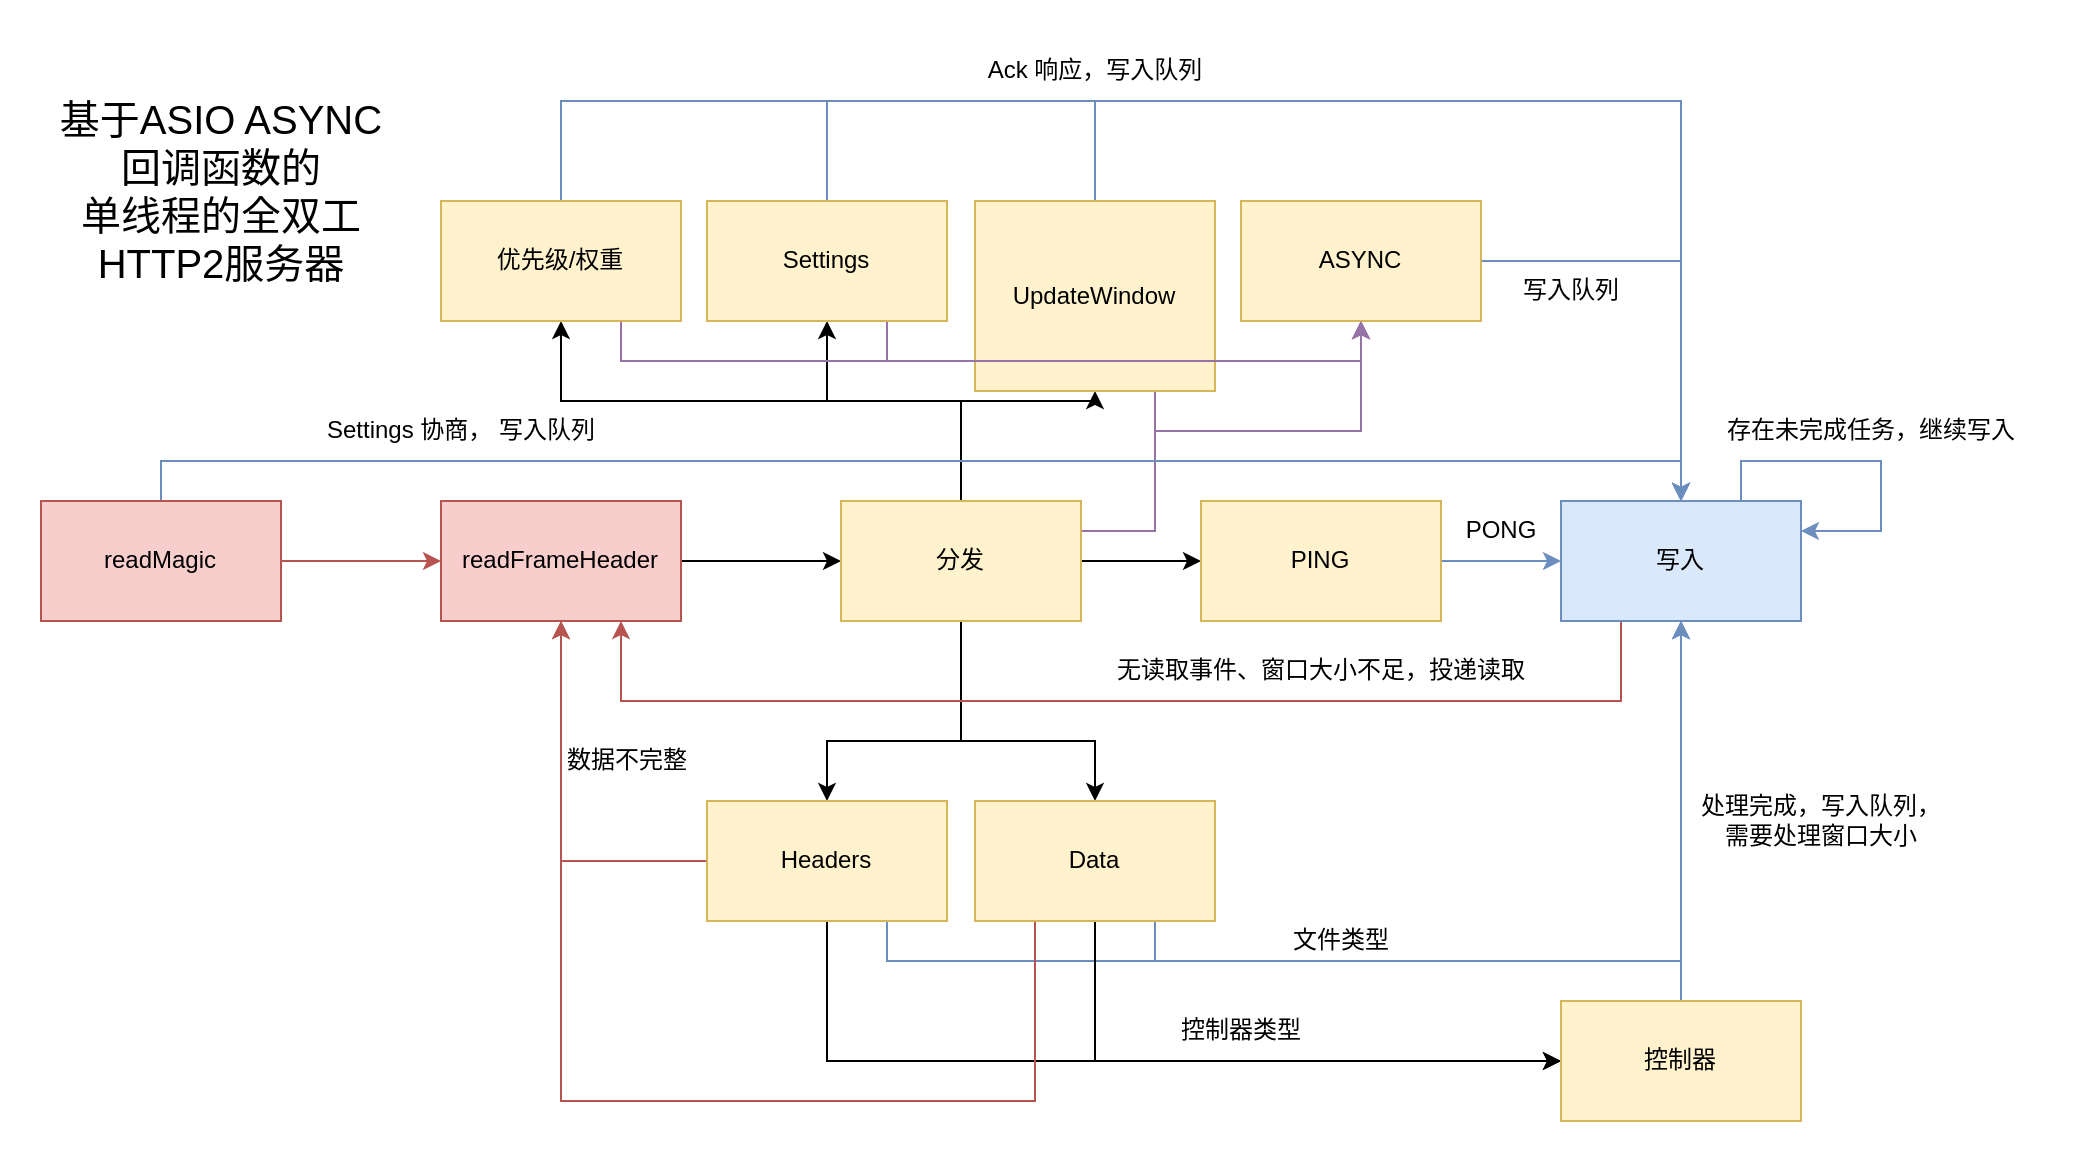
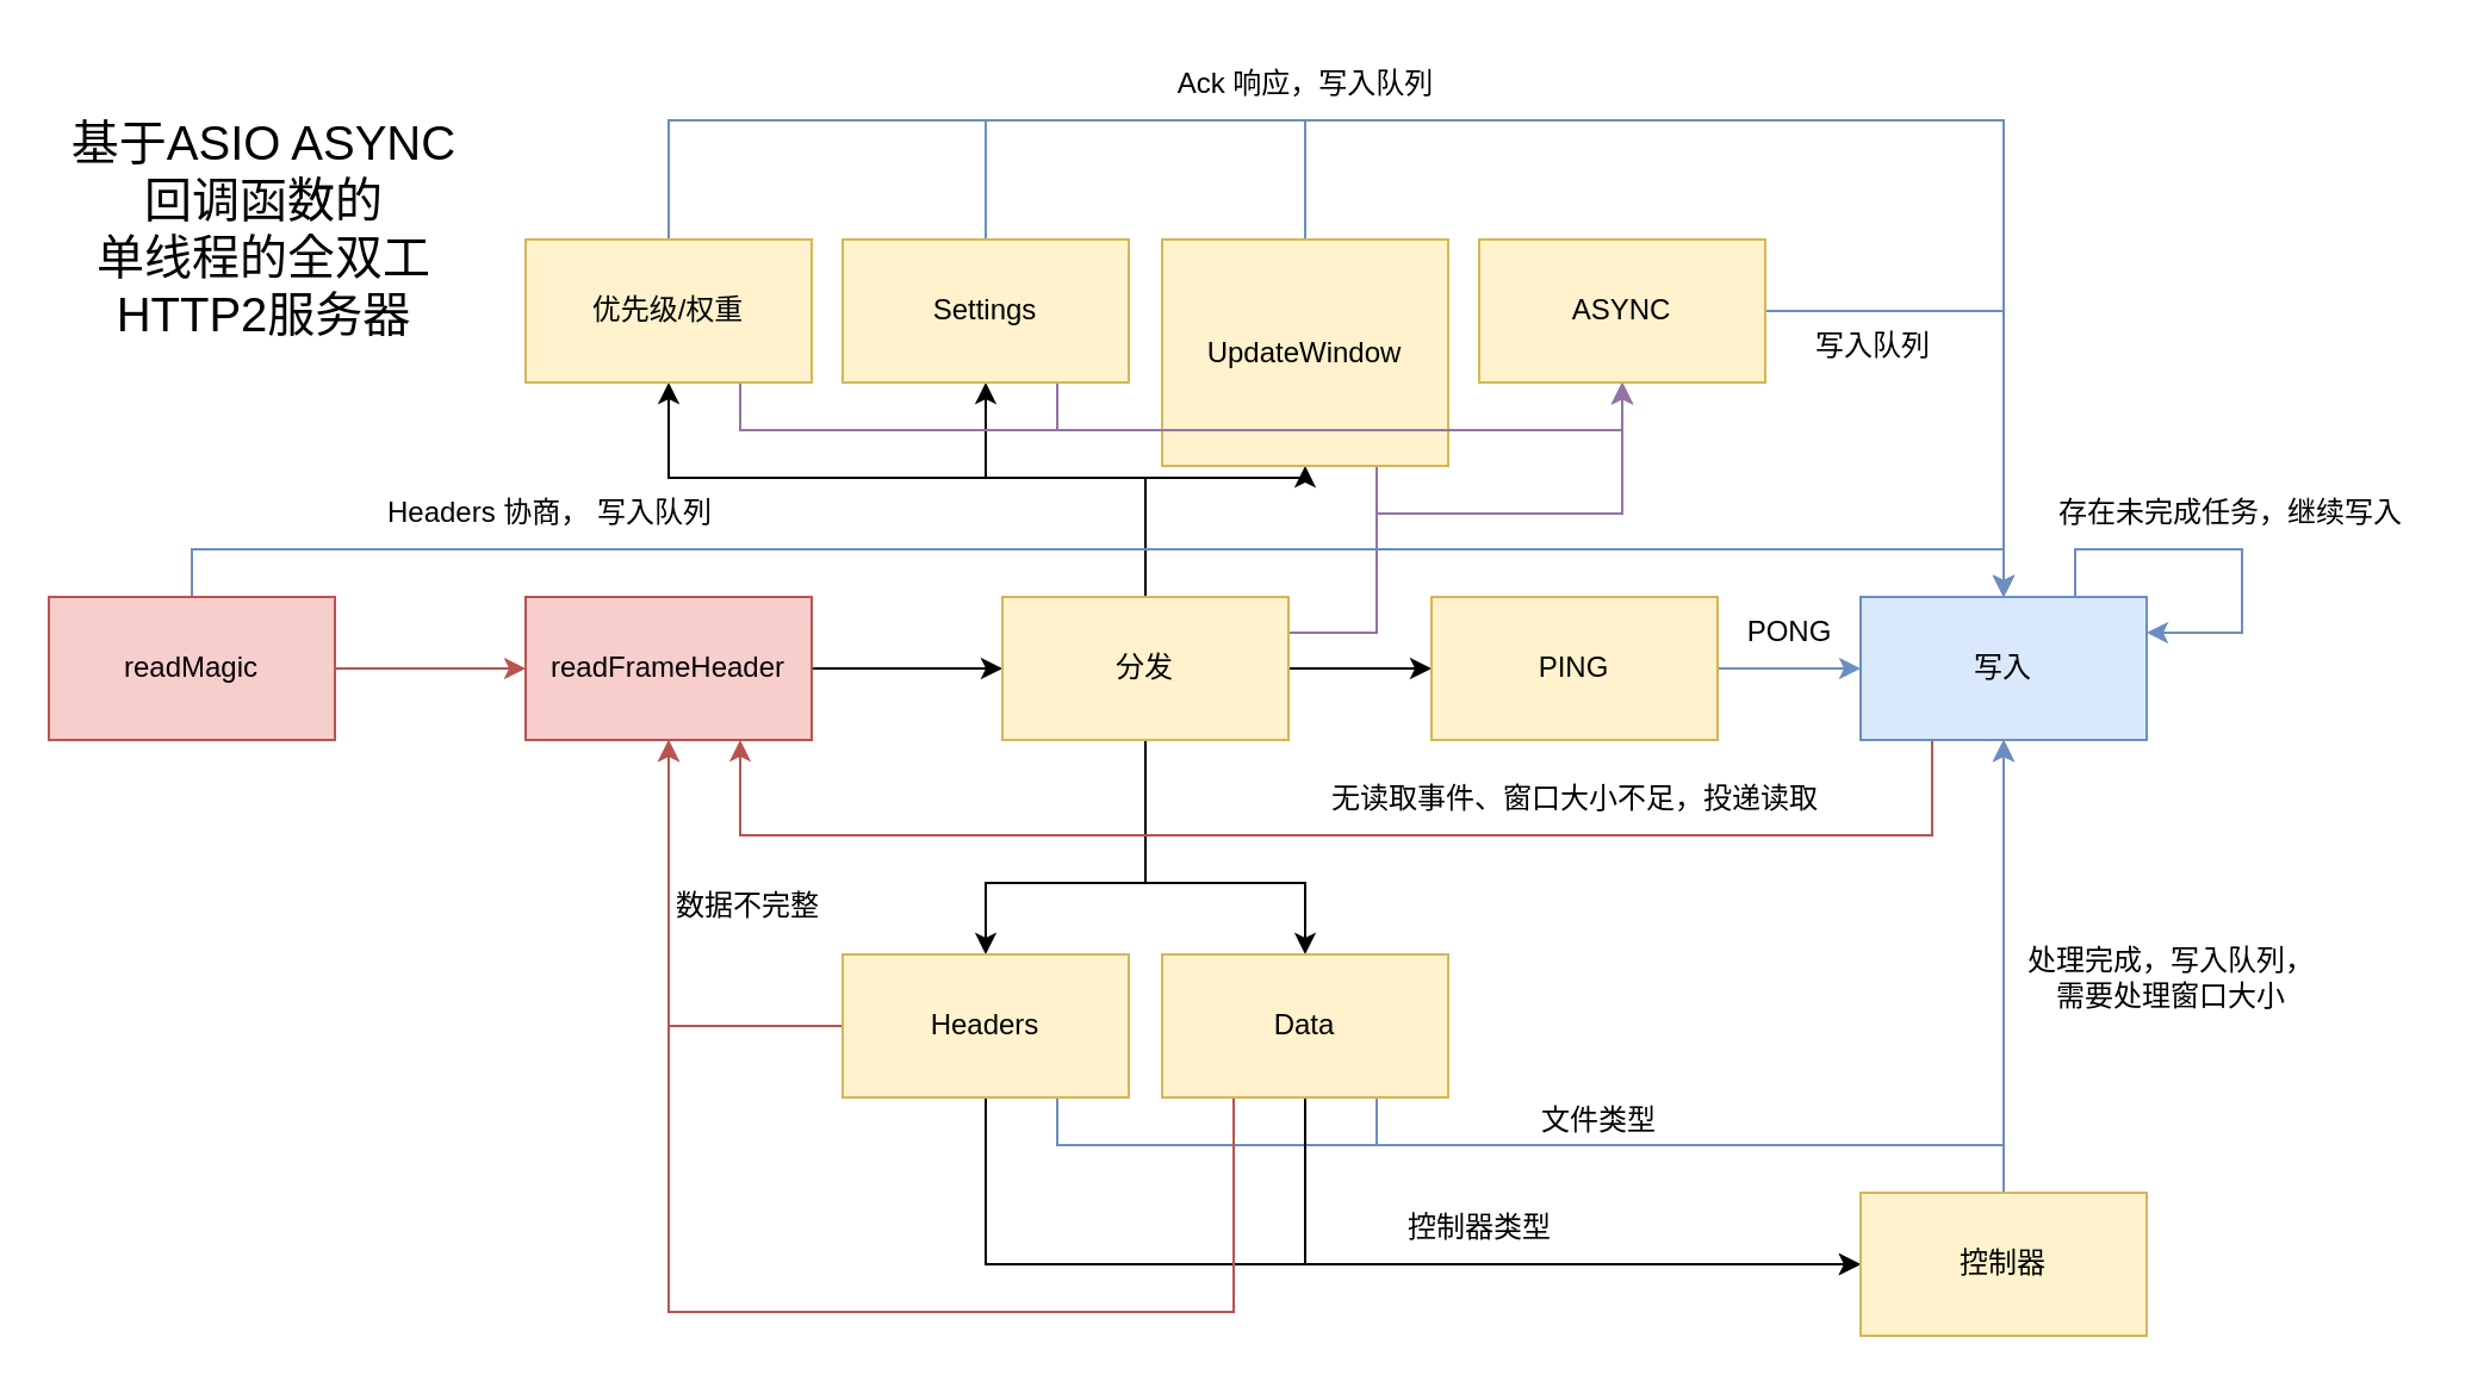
- <mxCell id="37" value="Settings 协商， 写入队列" style="text;html=1;align=center;verticalAlign=middle;resizable=0;points=[];autosize=1;strokeColor=none;fillColor=none;" parent="1" vertex="1"><mxGeometry x="150" y="200" width="160" height="30" as="geometry" /></mxCell>
+ <mxCell id="37" value="Headers 协商， 写入队列" style="text;html=1;align=center;verticalAlign=middle;resizable=0;points=[];autosize=1;strokeColor=none;fillColor=none;" parent="1" vertex="1"><mxGeometry x="150" y="200" width="160" height="30" as="geometry" /></mxCell>
